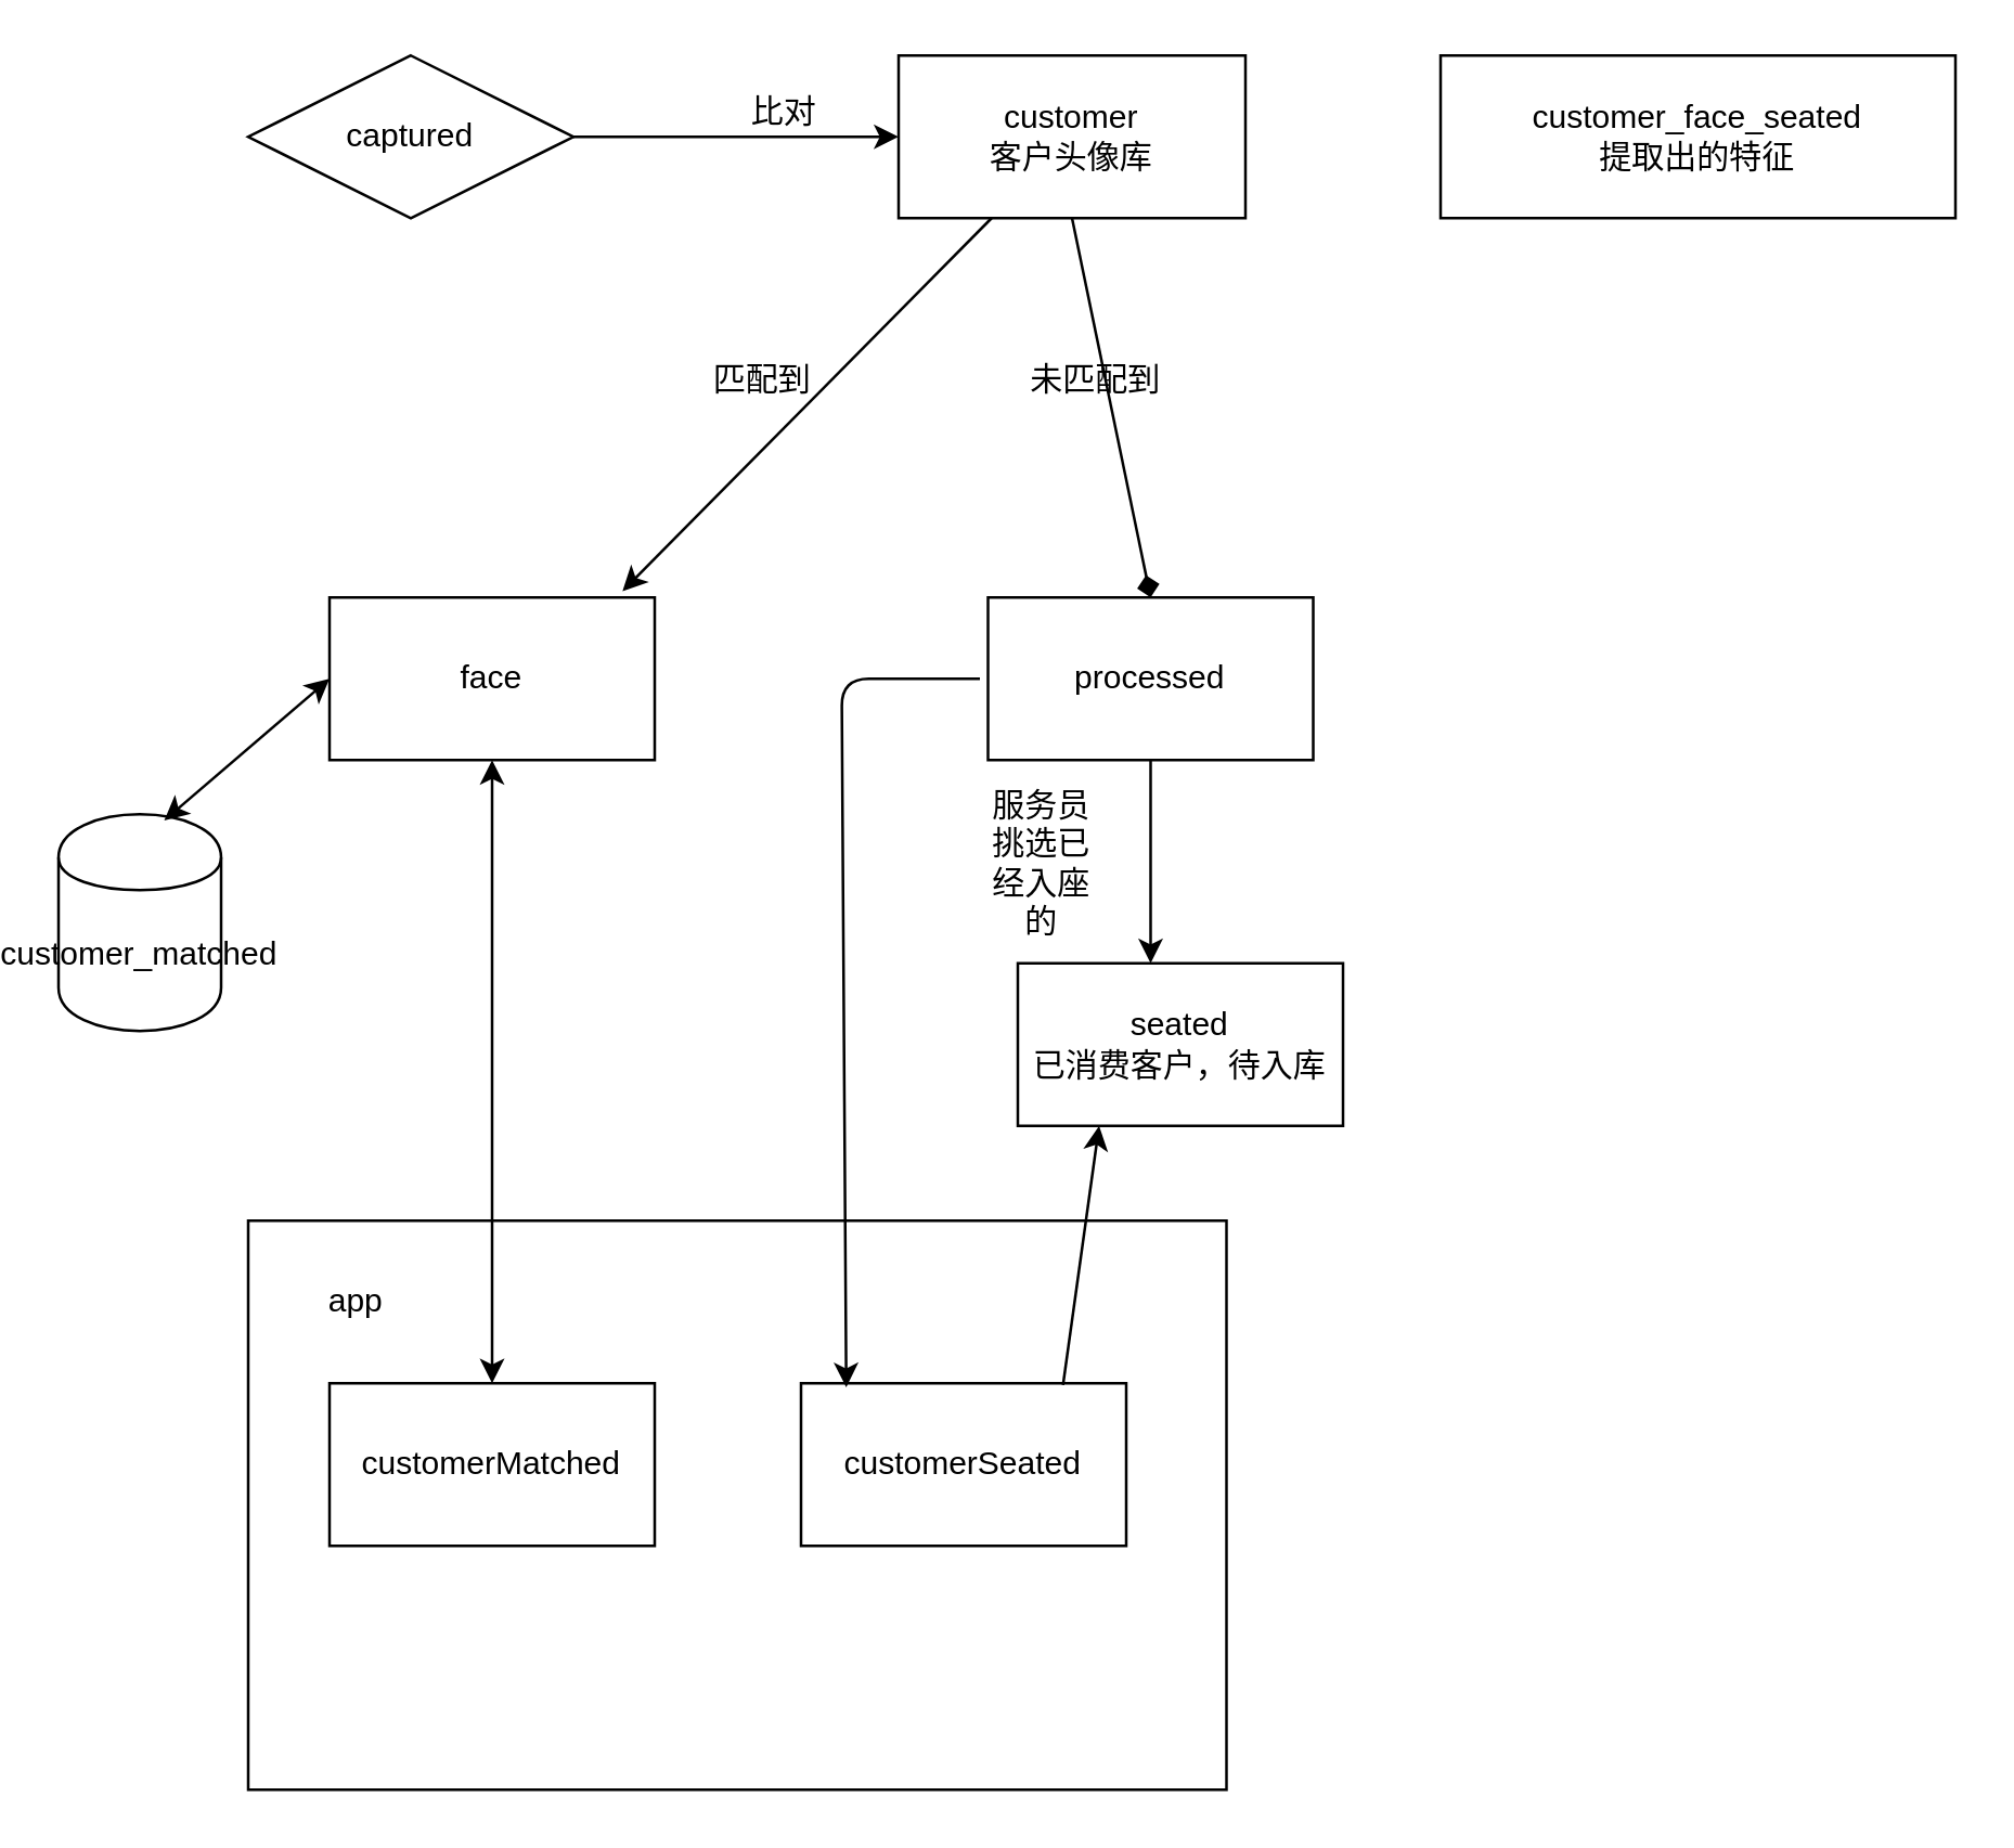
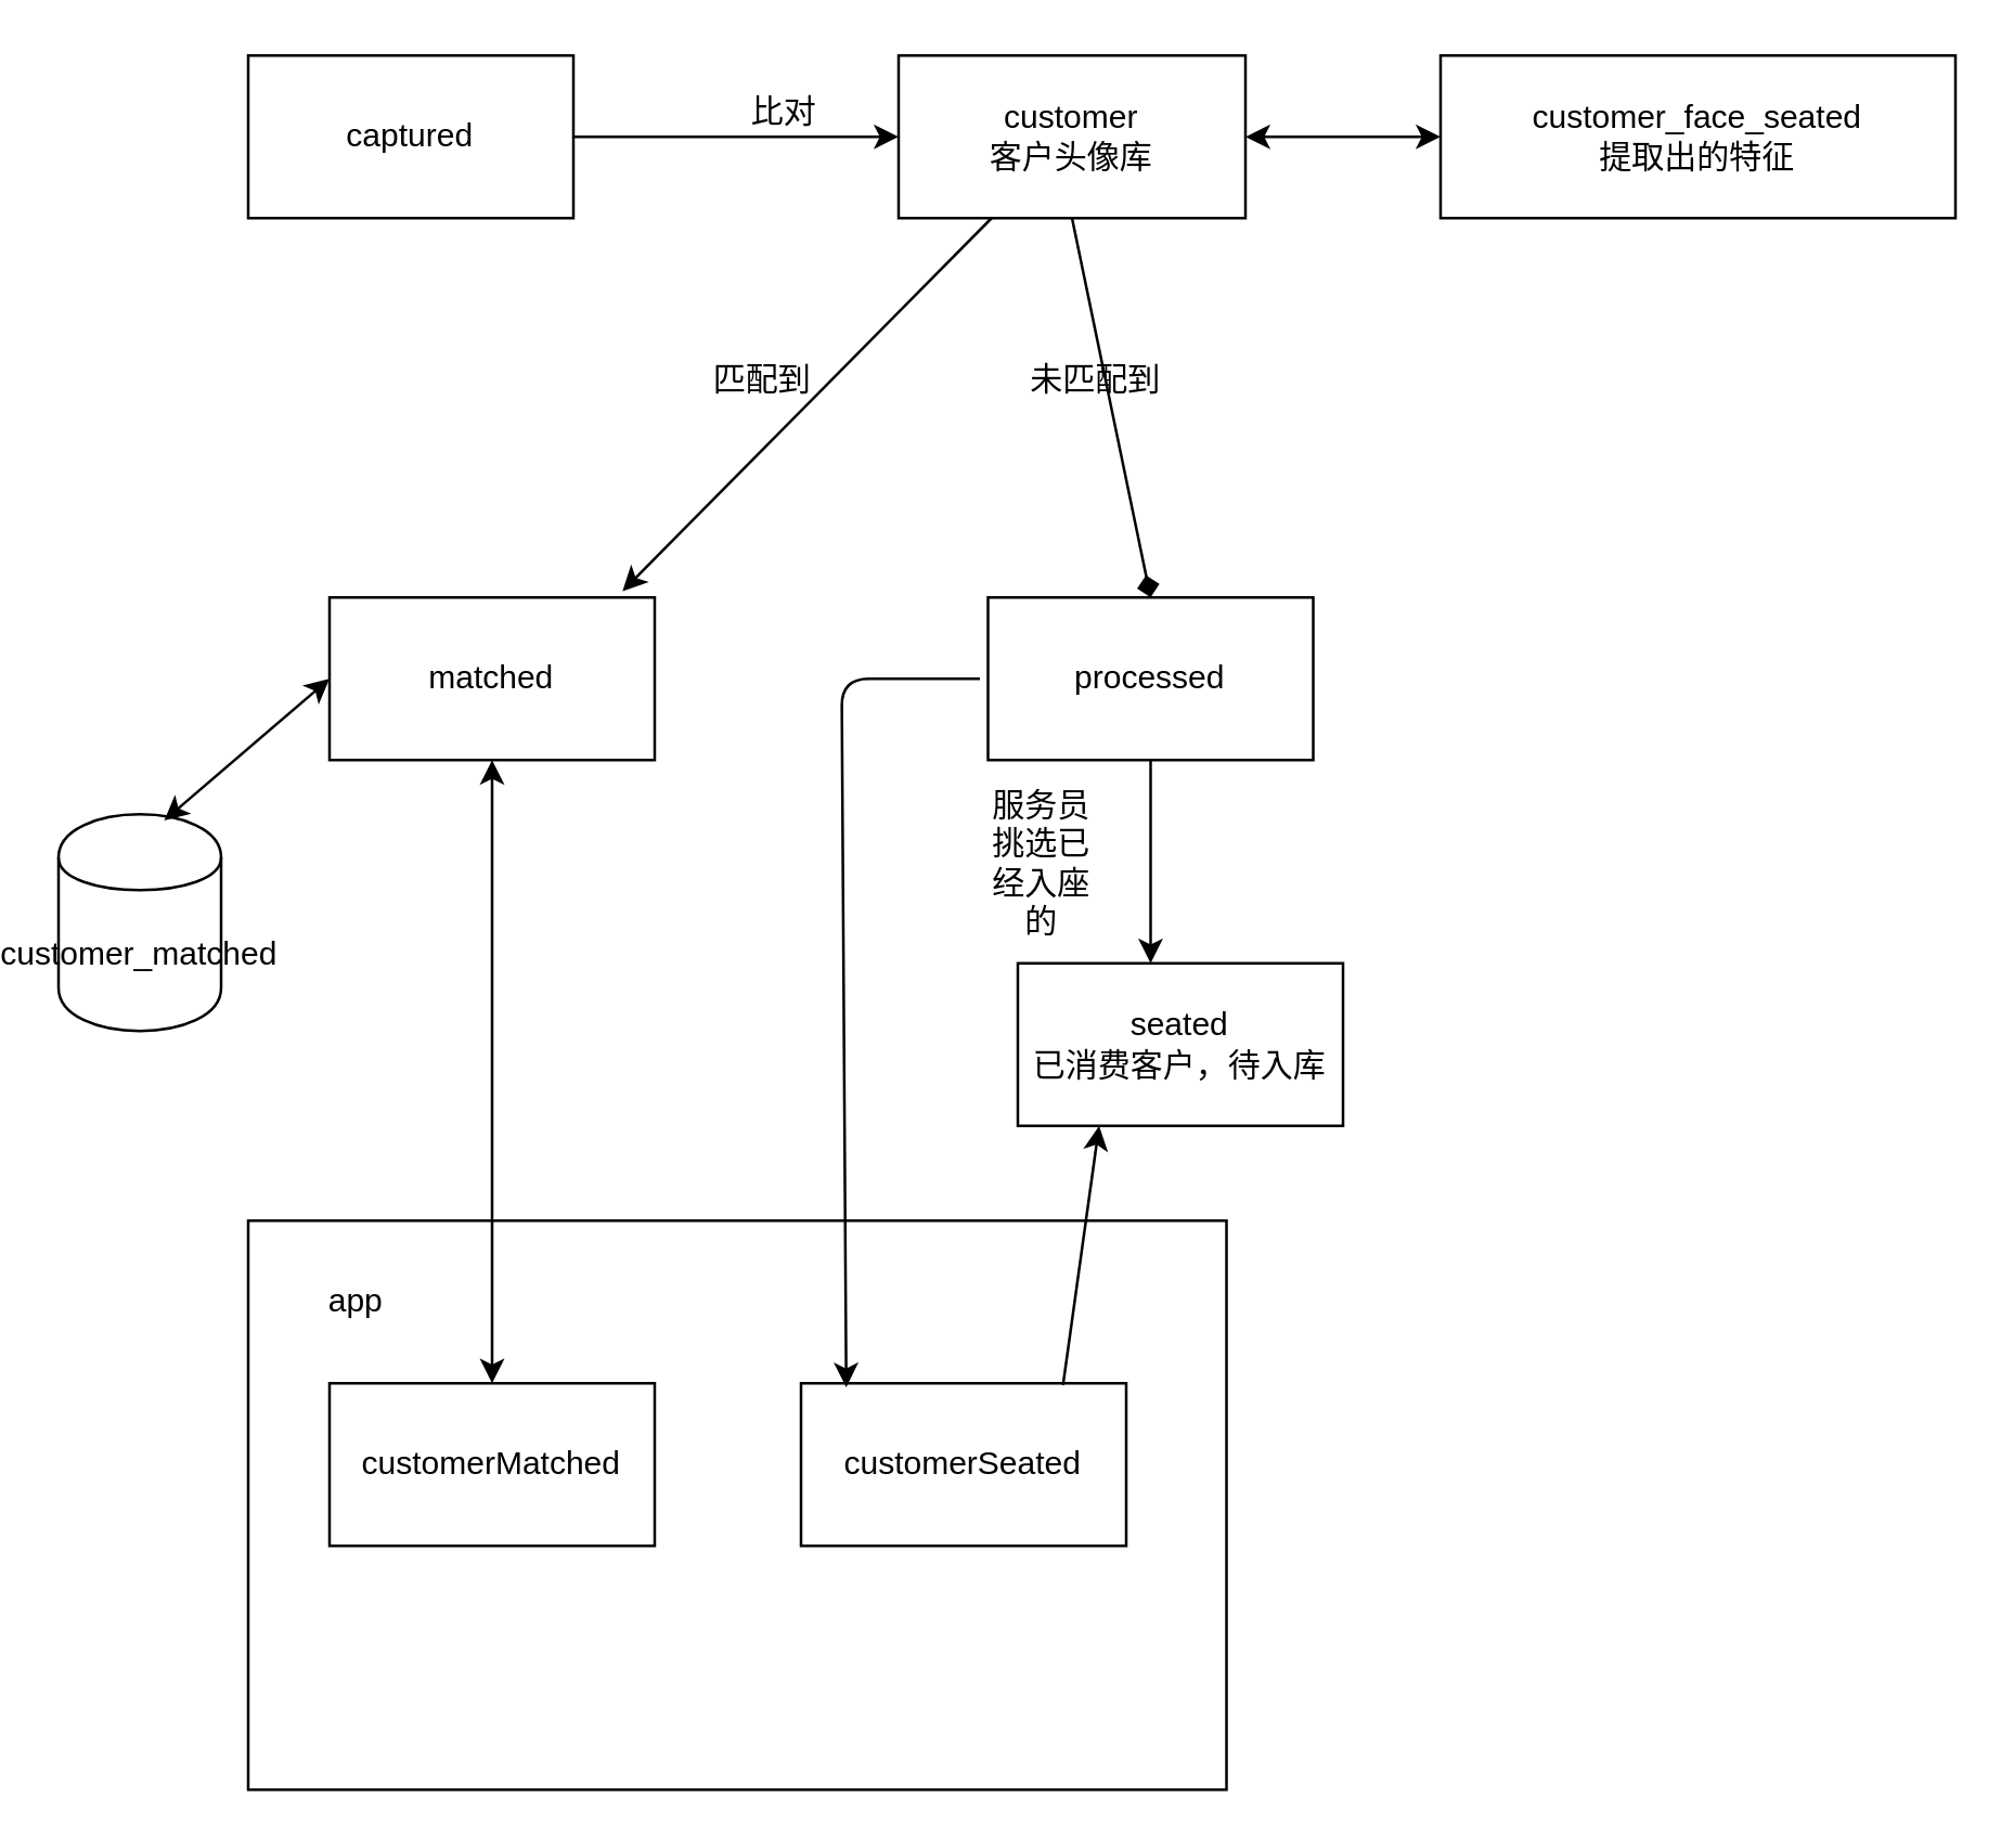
- <mxCell id="2" value="captured" style="rhombus;whiteSpace=wrap;html=1;" parent="1" vertex="1"><mxGeometry x="90" y="20" width="120" height="60" as="geometry" /></mxCell>
+ <mxCell id="2" value="captured" style="rounded=0;whiteSpace=wrap;html=1;" parent="1" vertex="1"><mxGeometry x="90" y="20" width="120" height="60" as="geometry" /></mxCell>
+ <mxCell id="13" value="" style="endArrow=classic;startArrow=classic;html=1;entryX=0;entryY=0.5;entryDx=0;entryDy=0;exitX=1;exitY=0.5;exitDx=0;exitDy=0;" parent="1" source="4" target="10" edge="1"><mxGeometry width="50" height="50" relative="1" as="geometry"><mxPoint x="560" y="91" as="sourcePoint" /><mxPoint x="610" y="41" as="targetPoint" /></mxGeometry></mxCell>
- <mxCell id="3" value="face" style="rounded=0;whiteSpace=wrap;html=1;" parent="1" vertex="1"><mxGeometry x="120" y="220" width="120" height="60" as="geometry" /></mxCell>
+ <mxCell id="3" value="matched" style="rounded=0;whiteSpace=wrap;html=1;" parent="1" vertex="1"><mxGeometry x="120" y="220" width="120" height="60" as="geometry" /></mxCell>
